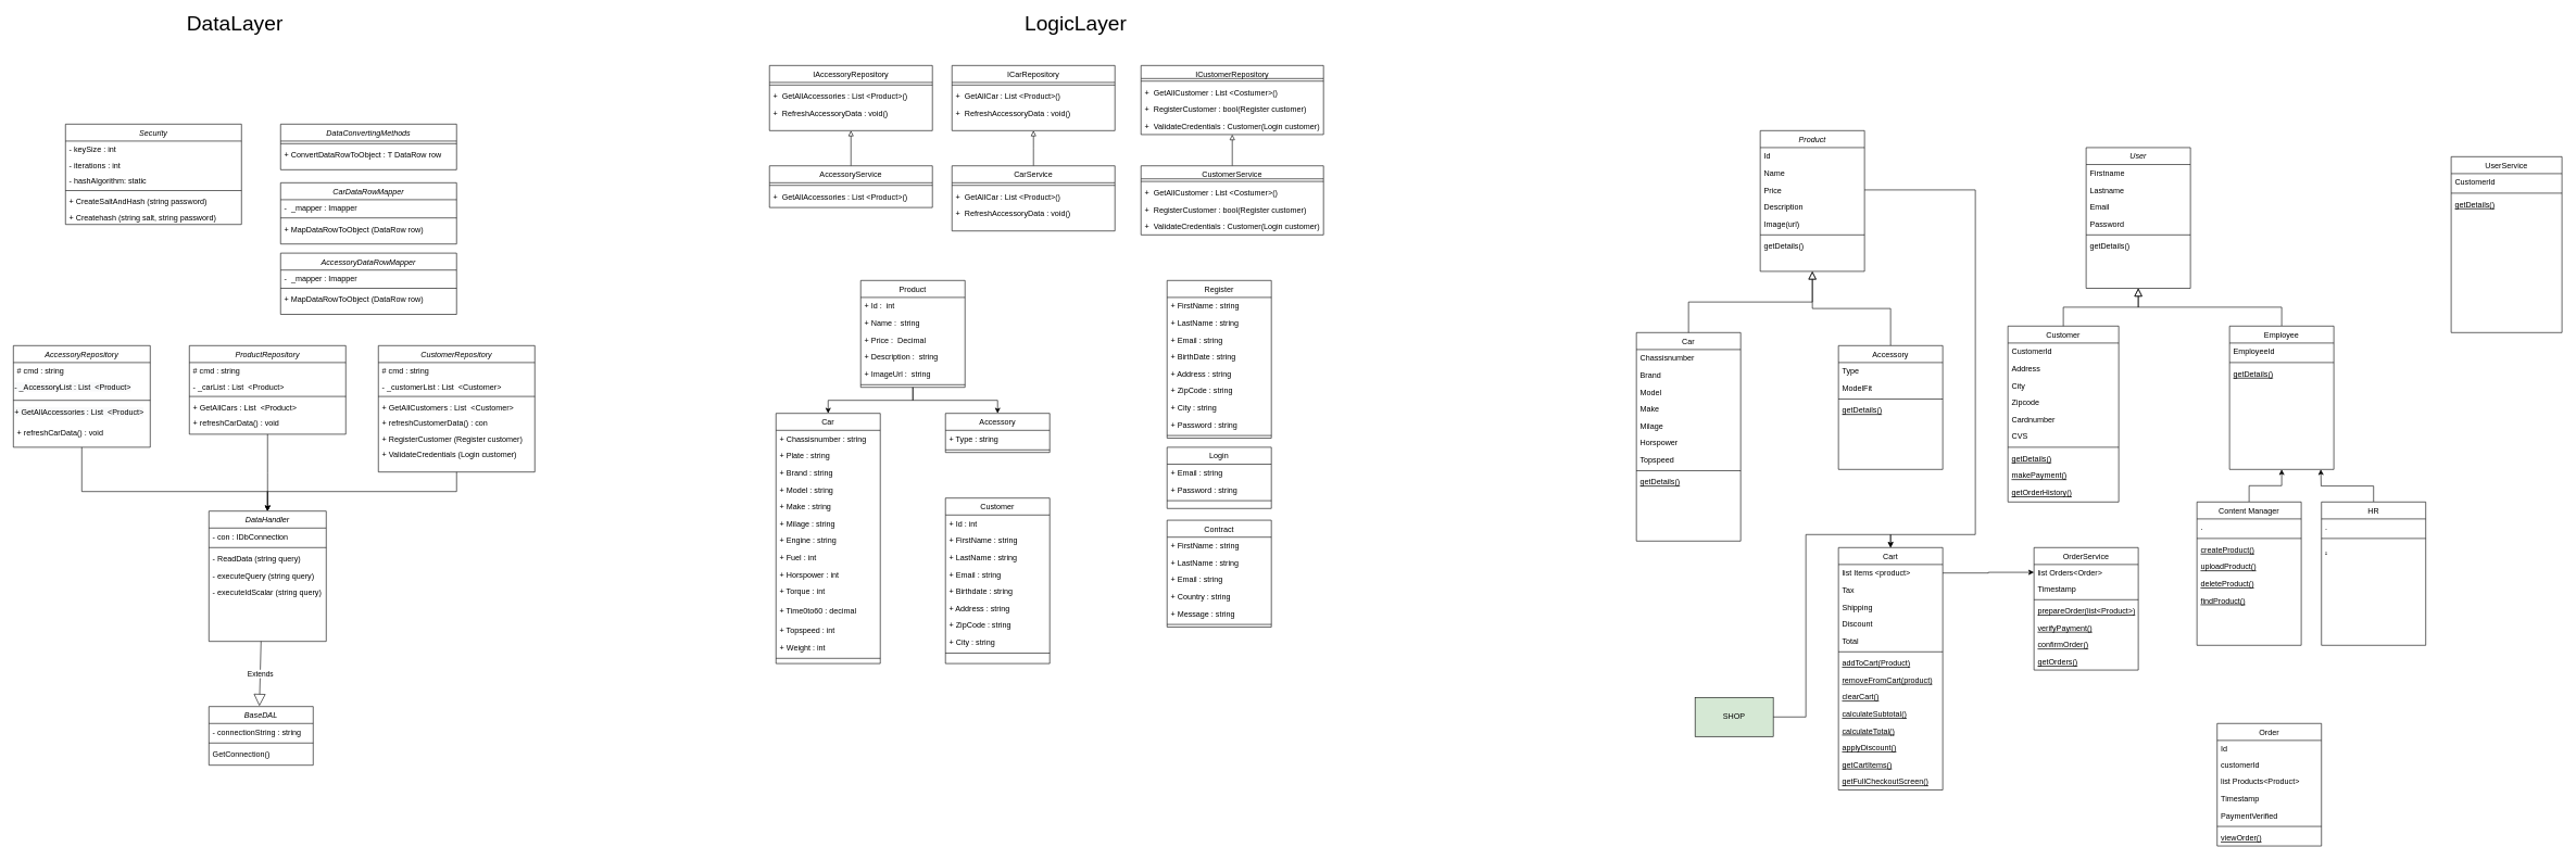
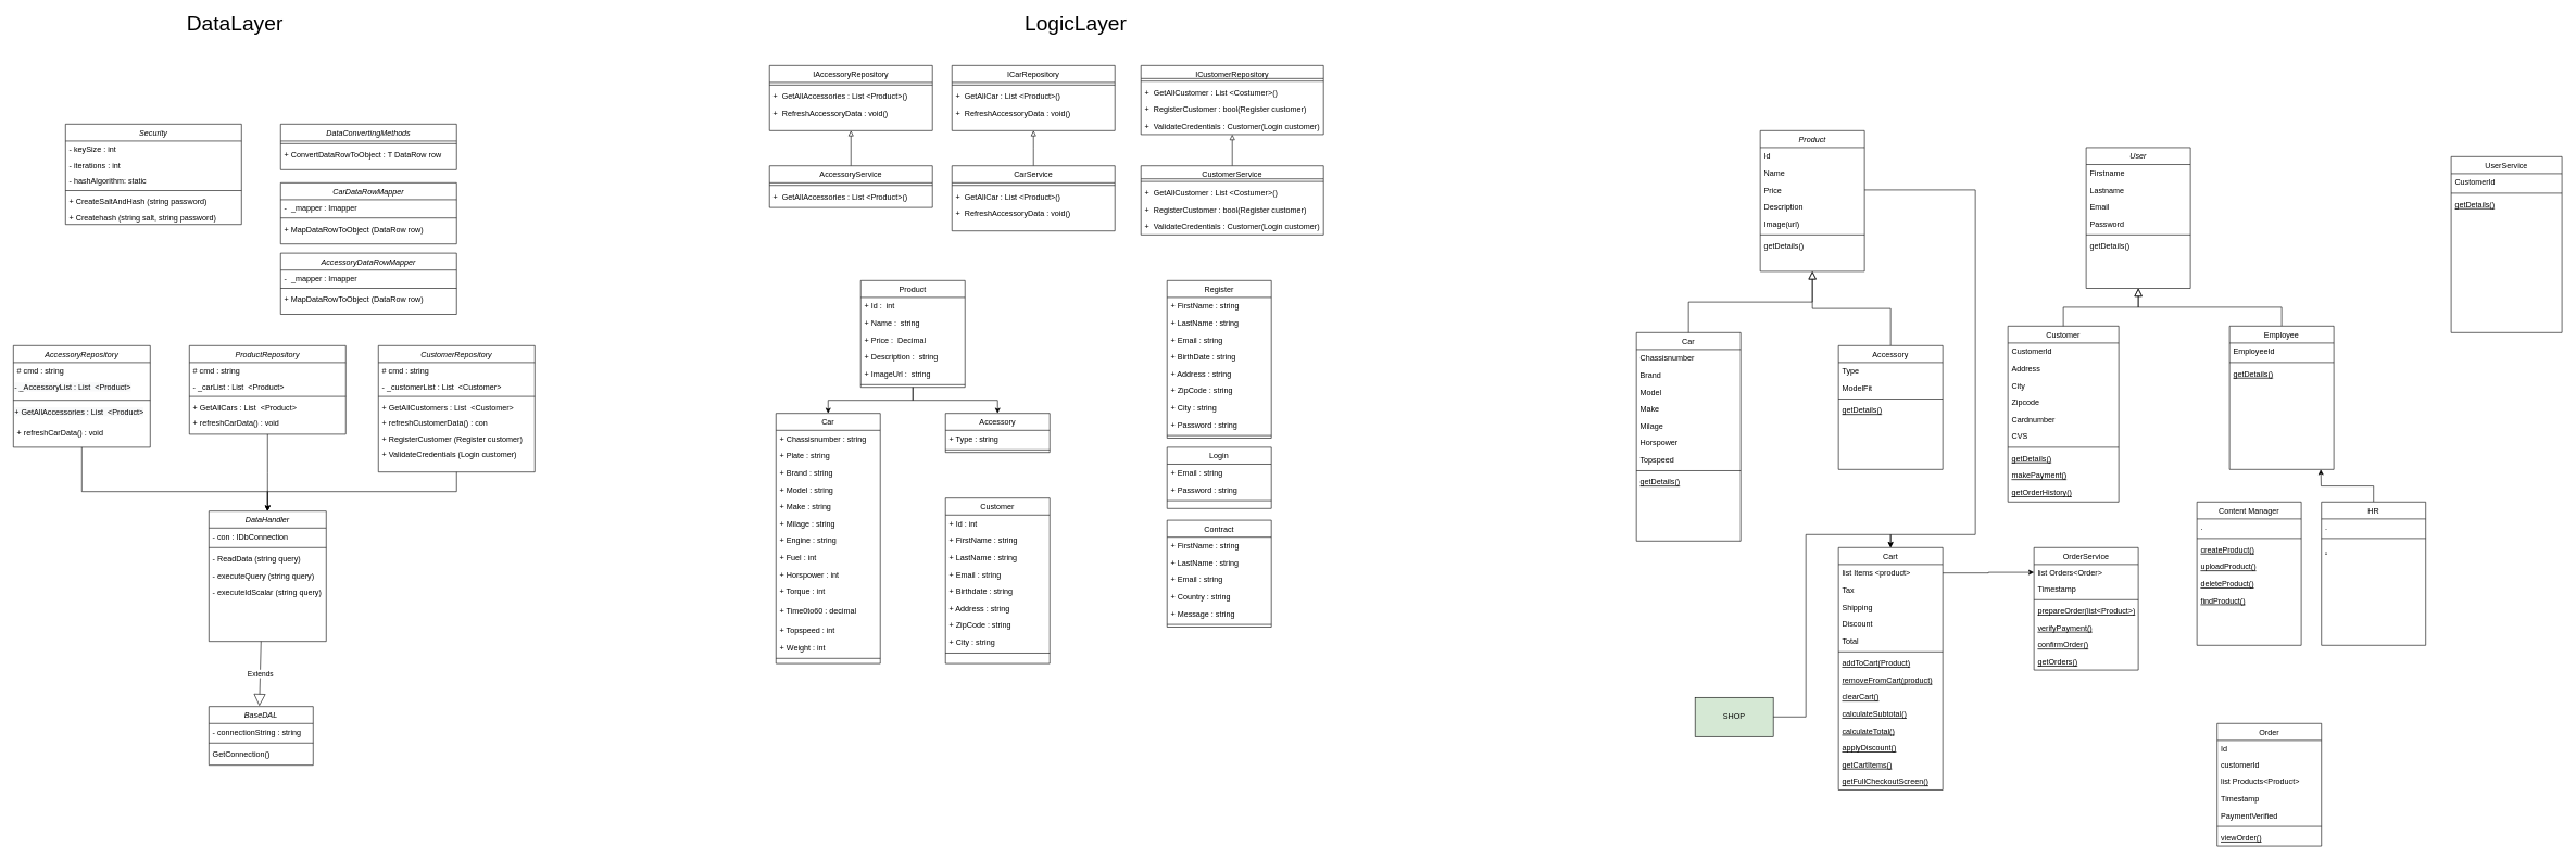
- <mxCell id="82" style="edgeStyle=orthogonalEdgeStyle;rounded=0;orthogonalLoop=1;jettySize=auto;html=1;entryX=0.5;entryY=1;entryDx=0;entryDy=0;" parent="1" source="83" target="47" edge="1"><mxGeometry relative="1" as="geometry" /></mxCell>
